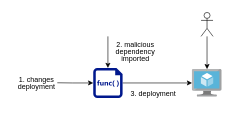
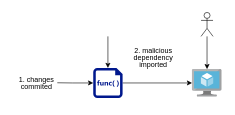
- <mxCell id="8" value="&lt;div style=&quot;line-height: 100%;&quot;&gt;2. malicious&lt;div&gt;dependency&lt;/div&gt;&lt;div&gt;imported&lt;/div&gt;&lt;/div&gt;" style="text;html=1;align=center;verticalAlign=middle;resizable=0;points=[];autosize=1;strokeColor=none;fillColor=none;" vertex="1" parent="1"><mxGeometry x="180" y="60.24" width="90" height="50" as="geometry" /></mxCell>
+ <mxCell id="8" value="&lt;div style=&quot;line-height: 100%;&quot;&gt;2. malicious&lt;div&gt;dependency&lt;/div&gt;&lt;div&gt;imported&lt;/div&gt;&lt;/div&gt;" style="text;html=1;align=center;verticalAlign=middle;resizable=0;points=[];autosize=1;strokeColor=none;fillColor=none;" vertex="1" parent="1"><mxGeometry x="210" y="70.24" width="90" height="50" as="geometry" /></mxCell>
- <mxCell id="3" value="&lt;div style=&quot;line-height: 100%;&quot;&gt;1. changes&lt;div&gt;deployment&lt;/div&gt;&lt;/div&gt;" style="text;html=1;align=center;verticalAlign=middle;resizable=0;points=[];autosize=1;strokeColor=none;fillColor=none;" vertex="1" parent="1"><mxGeometry x="20" y="118" width="80" height="40" as="geometry" /></mxCell>
+ <mxCell id="3" value="&lt;div style=&quot;line-height: 100%;&quot;&gt;1. changes&lt;div&gt;commited&lt;/div&gt;&lt;/div&gt;" style="text;html=1;align=center;verticalAlign=middle;resizable=0;points=[];autosize=1;strokeColor=none;fillColor=none;" vertex="1" parent="1"><mxGeometry x="20" y="118" width="80" height="40" as="geometry" /></mxCell>
- <mxCell id="10" value="&lt;div style=&quot;line-height: 100%;&quot;&gt;3. deployment&lt;/div&gt;" style="text;html=1;align=center;verticalAlign=middle;resizable=0;points=[];autosize=1;strokeColor=none;fillColor=none;" vertex="1" parent="1"><mxGeometry x="205" y="140" width="100" height="30" as="geometry" /></mxCell>
